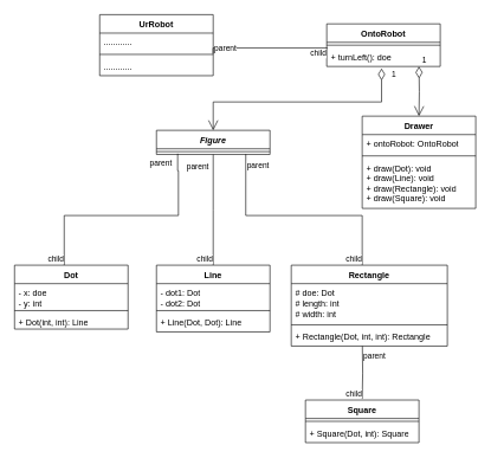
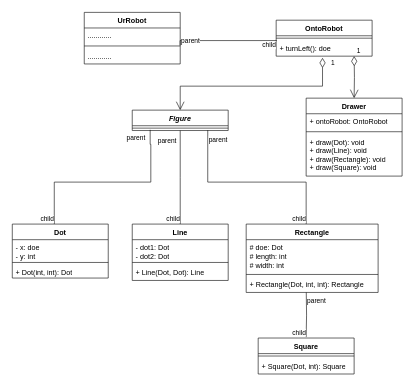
- <mxCell id="30" value="+ Dot(int, int): Line" style="text;strokeColor=none;fillColor=none;align=left;verticalAlign=top;spacingLeft=4;spacingRight=4;overflow=hidden;rotatable=0;points=[[0,0.5],[1,0.5]];portConstraint=eastwest;whiteSpace=wrap;html=1;" parent="27" vertex="1"><mxGeometry y="68" width="160" height="22" as="geometry" /></mxCell>
+ <mxCell id="30" value="+ Dot(int, int): Dot" style="text;strokeColor=none;fillColor=none;align=left;verticalAlign=top;spacingLeft=4;spacingRight=4;overflow=hidden;rotatable=0;points=[[0,0.5],[1,0.5]];portConstraint=eastwest;whiteSpace=wrap;html=1;" parent="27" vertex="1"><mxGeometry y="68" width="160" height="22" as="geometry" /></mxCell>
